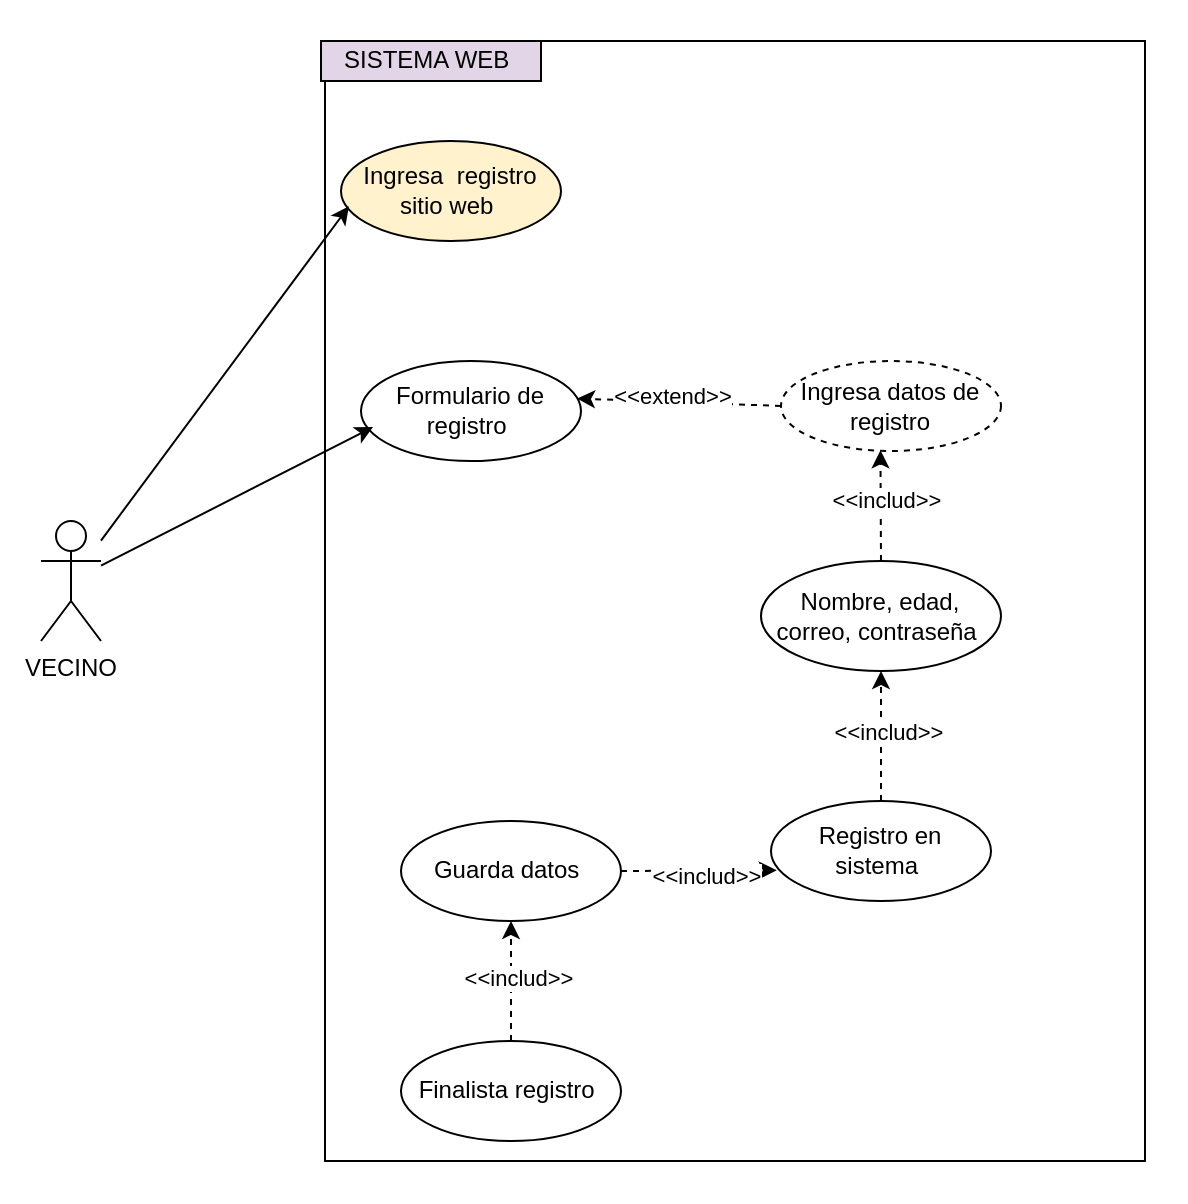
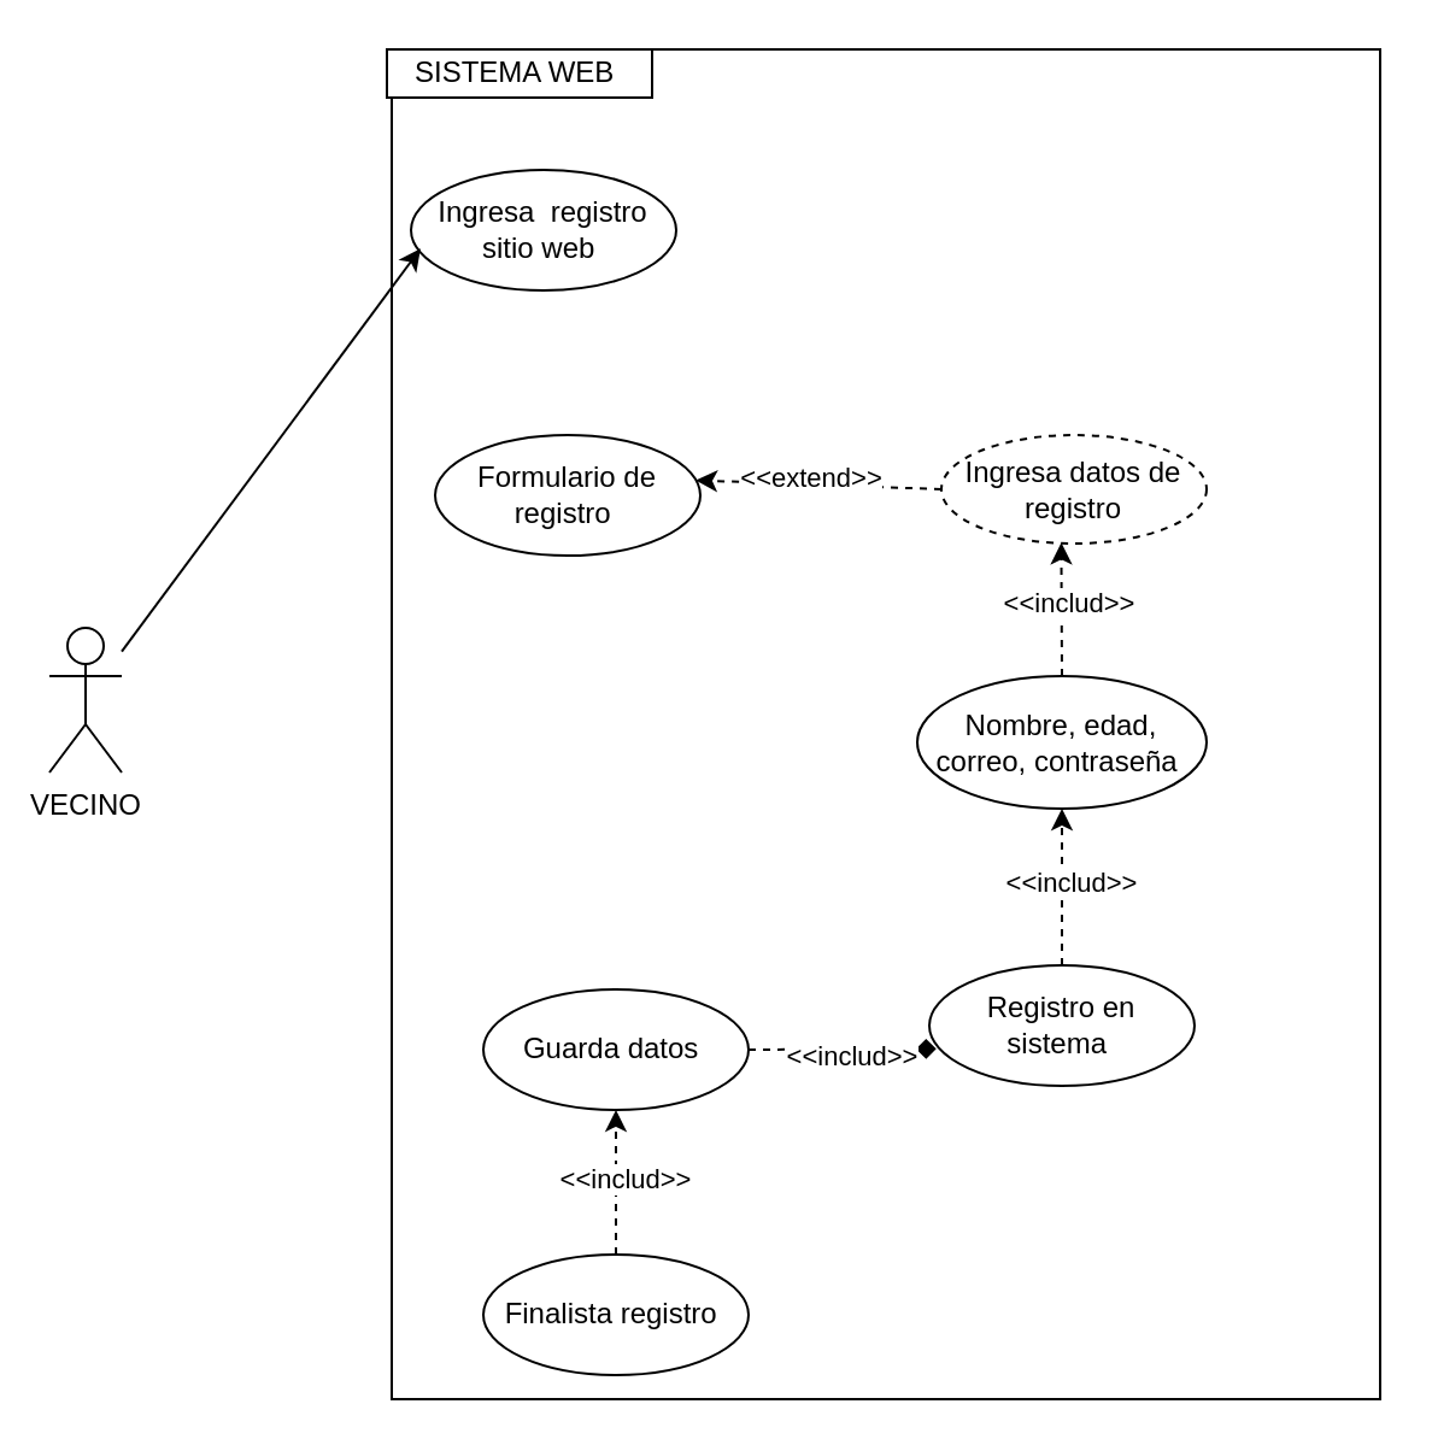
- <mxCell id="17" value="SISTEMA WEB&amp;nbsp;" style="rounded=0;whiteSpace=wrap;html=1;fillColor=#e1d5e7;" vertex="1" parent="1"><mxGeometry x="160" y="20" width="110" height="20" as="geometry" /></mxCell>
+ <mxCell id="17" value="SISTEMA WEB&amp;nbsp;" style="rounded=0;whiteSpace=wrap;html=1;" vertex="1" parent="1"><mxGeometry x="160" y="20" width="110" height="20" as="geometry" /></mxCell>
- <mxCell id="4" value="Ingresa&amp;nbsp; registro sitio web&amp;nbsp;" style="ellipse;whiteSpace=wrap;html=1;fillColor=#fff2cc;" vertex="1" parent="1"><mxGeometry x="170" y="70" width="110" height="50" as="geometry" /></mxCell>
+ <mxCell id="4" value="Ingresa&amp;nbsp; registro sitio web&amp;nbsp;" style="ellipse;whiteSpace=wrap;html=1;" vertex="1" parent="1"><mxGeometry x="170" y="70" width="110" height="50" as="geometry" /></mxCell>
- <mxCell id="13" style="rounded=0;orthogonalLoop=1;jettySize=auto;html=1;entryX=0.055;entryY=0.66;entryDx=0;entryDy=0;entryPerimeter=0;" edge="1" parent="1" source="2" target="5"><mxGeometry relative="1" as="geometry" /></mxCell>
- <mxCell id="20" value="" style="endArrow=classic;dashed=1;html=1;rounded=0;exitX=1;exitY=0.5;exitDx=0;exitDy=0;entryX=0.026;entryY=0.693;entryDx=0;entryDy=0;entryPerimeter=0;" edge="1" parent="1" source="8" target="6"><mxGeometry width="50" height="50" relative="1" as="geometry"><mxPoint x="464" y="413" as="sourcePoint" /><mxPoint x="413" y="324" as="targetPoint" /></mxGeometry></mxCell>
+ <mxCell id="20" value="" style="endArrow=diamond;dashed=1;html=1;rounded=0;exitX=1;exitY=0.5;exitDx=0;exitDy=0;entryX=0.026;entryY=0.693;entryDx=0;entryDy=0;entryPerimeter=0;" edge="1" parent="1" source="8" target="6"><mxGeometry width="50" height="50" relative="1" as="geometry"><mxPoint x="464" y="413" as="sourcePoint" /><mxPoint x="413" y="324" as="targetPoint" /></mxGeometry></mxCell>
